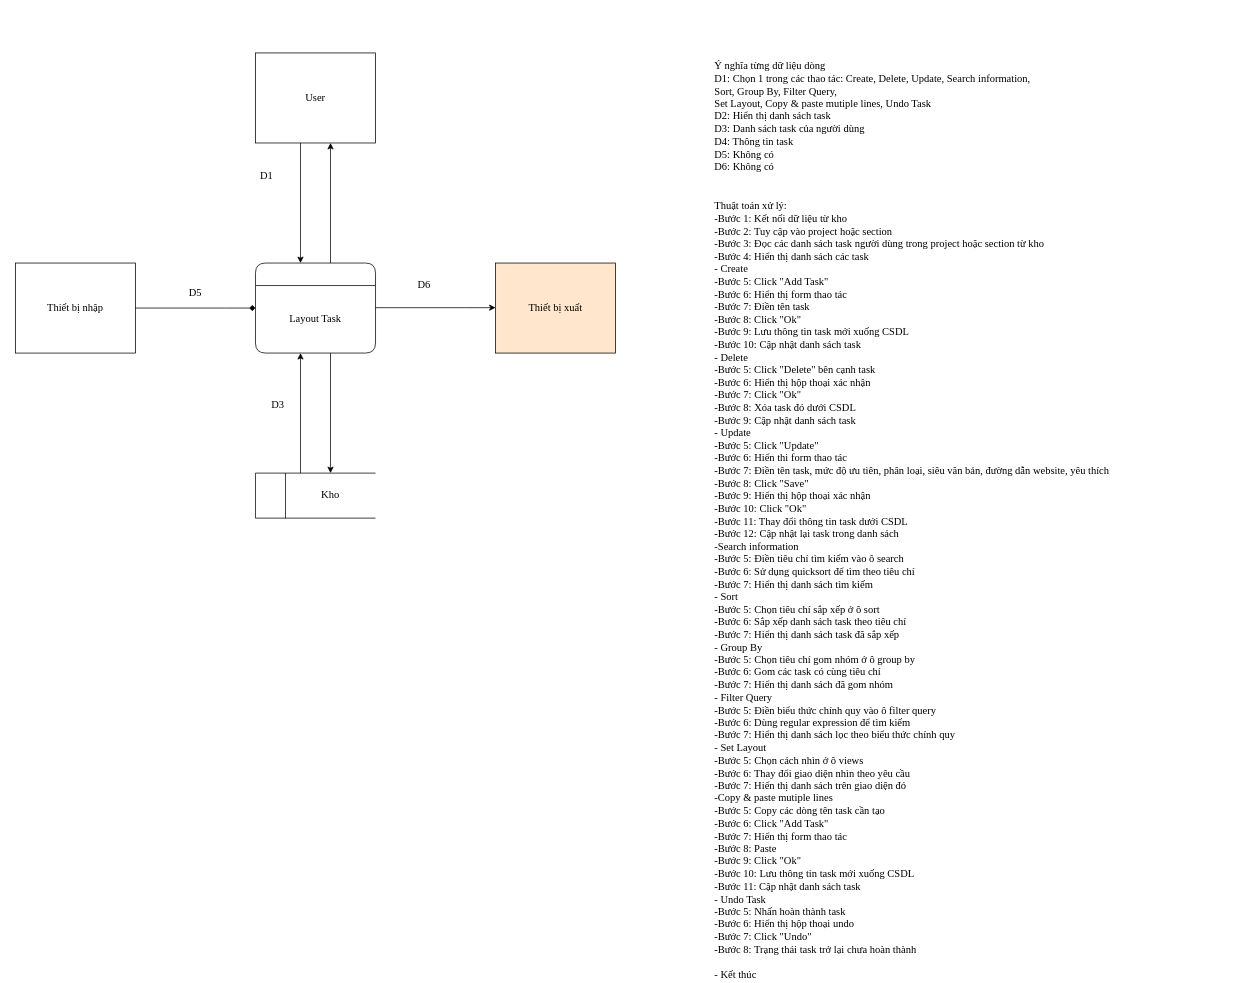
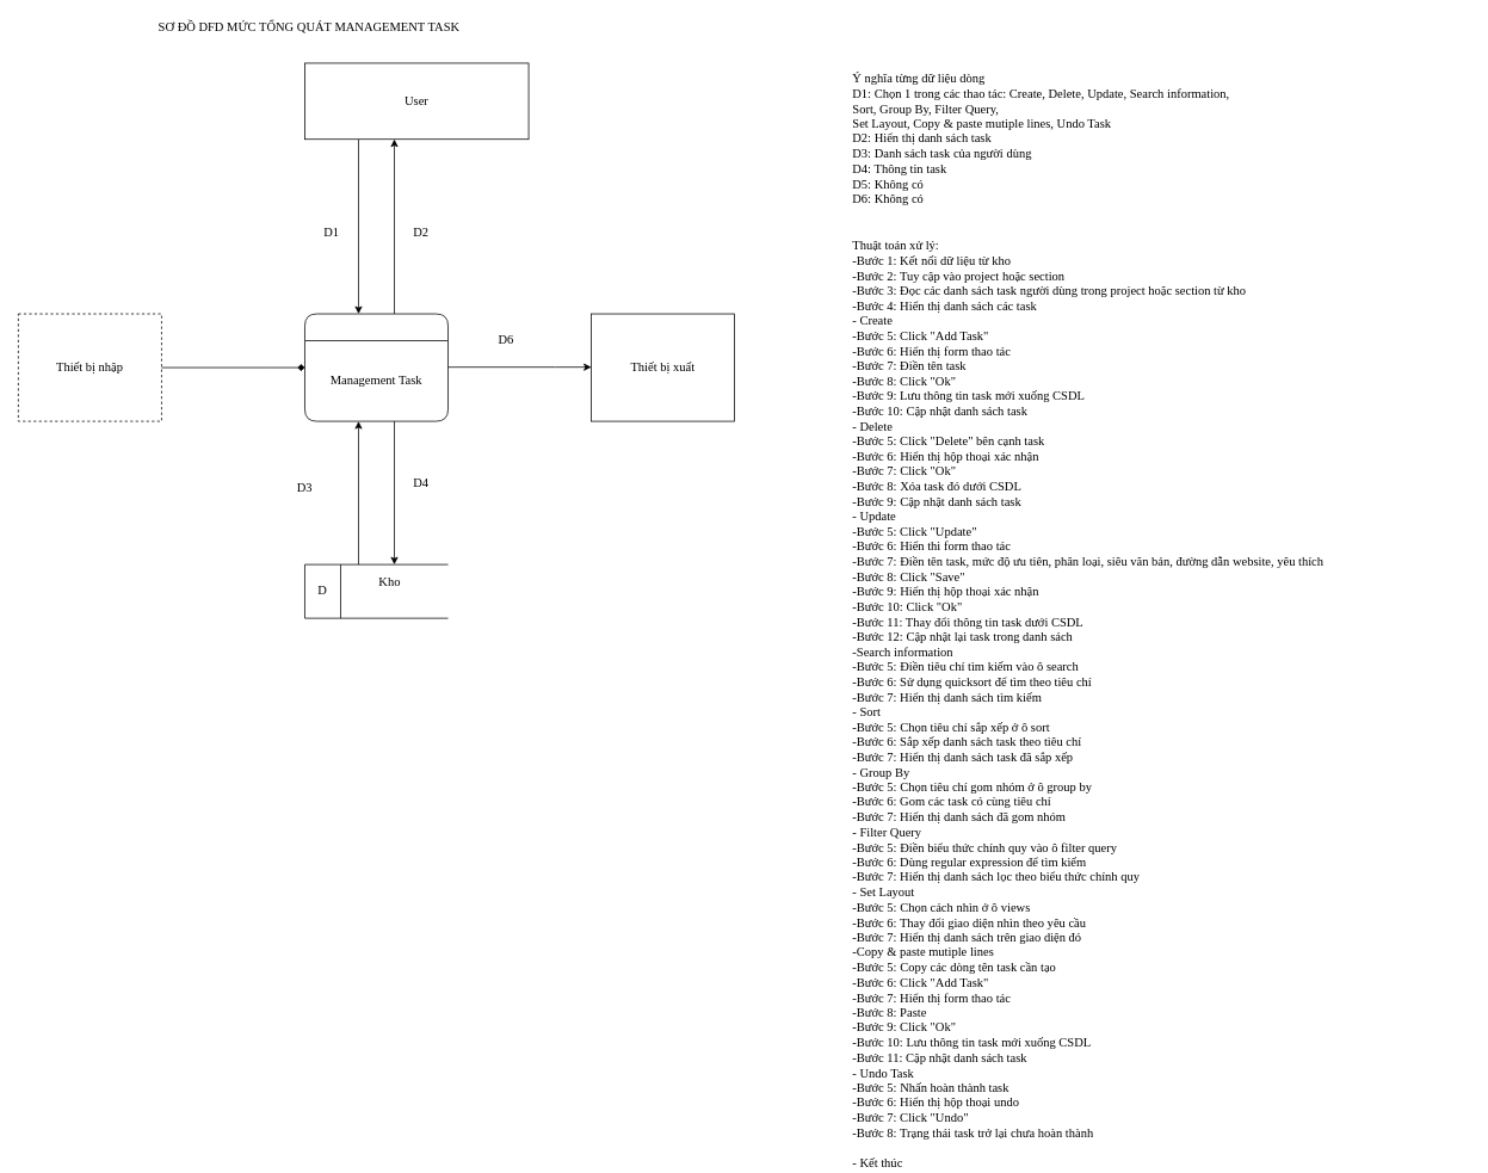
+ <mxCell id="2" value="SƠ ĐỒ DFD MỨC TỔNG QUÁT MANAGEMENT TASK" style="text;html=1;strokeColor=none;fillColor=none;align=center;verticalAlign=middle;whiteSpace=wrap;rounded=0;fontFamily=Verdana;fontSize=14;" parent="1" vertex="1"><mxGeometry x="150" y="20" width="390" height="20" as="geometry" /></mxCell>
- <mxCell id="7" value="&lt;font face=&quot;Verdana&quot; style=&quot;font-size: 14px&quot;&gt;User&lt;/font&gt;" style="rounded=0;whiteSpace=wrap;html=1;" parent="1" vertex="1"><mxGeometry x="340" y="70" width="160" height="120" as="geometry" /></mxCell>
+ <mxCell id="7" value="&lt;font face=&quot;Verdana&quot; style=&quot;font-size: 14px&quot;&gt;User&lt;/font&gt;" style="rounded=0;whiteSpace=wrap;html=1;" parent="1" vertex="1"><mxGeometry x="340" y="70" width="250" height="85" as="geometry" /></mxCell>
- <mxCell id="18" value="D1" style="text;html=1;strokeColor=none;fillColor=none;align=center;verticalAlign=middle;whiteSpace=wrap;rounded=0;fontFamily=Verdana;fontSize=14;" parent="1" vertex="1"><mxGeometry x="335" y="225" width="40" height="20" as="geometry" /></mxCell>
+ <mxCell id="18" value="D1" style="text;html=1;strokeColor=none;fillColor=none;align=center;verticalAlign=middle;whiteSpace=wrap;rounded=0;fontFamily=Verdana;fontSize=14;" parent="1" vertex="1"><mxGeometry x="350" y="250" width="40" height="20" as="geometry" /></mxCell>
+ <mxCell id="17" value="D2" style="text;html=1;strokeColor=none;fillColor=none;align=center;verticalAlign=middle;whiteSpace=wrap;rounded=0;fontFamily=Verdana;fontSize=14;" parent="1" vertex="1"><mxGeometry x="450" y="250" width="40" height="20" as="geometry" /></mxCell>
- <mxCell id="20" value="D5" style="text;html=1;strokeColor=none;fillColor=none;align=center;verticalAlign=middle;whiteSpace=wrap;rounded=0;fontFamily=Verdana;fontSize=14;" parent="1" vertex="1"><mxGeometry x="240" y="380" width="40" height="20" as="geometry" /></mxCell>
- <mxCell id="8" value="&lt;font face=&quot;Verdana&quot; style=&quot;font-size: 14px&quot;&gt;Thiết bị nhập&lt;/font&gt;" style="rounded=0;whiteSpace=wrap;html=1;" parent="1" vertex="1"><mxGeometry x="20" y="350" width="160" height="120" as="geometry" /></mxCell>
+ <mxCell id="8" value="&lt;font face=&quot;Verdana&quot; style=&quot;font-size: 14px&quot;&gt;Thiết bị nhập&lt;/font&gt;" style="rounded=0;whiteSpace=wrap;html=1;dashed=1;" parent="1" vertex="1"><mxGeometry x="20" y="350" width="160" height="120" as="geometry" /></mxCell>
- <mxCell id="9" value="&lt;font style=&quot;font-size: 14px&quot; face=&quot;Verdana&quot;&gt;Thiết bị xuất&lt;/font&gt;" style="rounded=0;whiteSpace=wrap;html=1;fillColor=#ffe6cc;" parent="1" vertex="1"><mxGeometry x="660" y="350" width="160" height="120" as="geometry" /></mxCell>
+ <mxCell id="9" value="&lt;font style=&quot;font-size: 14px&quot; face=&quot;Verdana&quot;&gt;Thiết bị xuất&lt;/font&gt;" style="rounded=0;whiteSpace=wrap;html=1;" parent="1" vertex="1"><mxGeometry x="660" y="350" width="160" height="120" as="geometry" /></mxCell>
- <mxCell id="5" value="&lt;font face=&quot;Verdana&quot;&gt;&lt;span style=&quot;font-size: 14px&quot;&gt;Layout Task&lt;/span&gt;&lt;/font&gt;" style="text;html=1;strokeColor=none;fillColor=none;align=center;verticalAlign=middle;whiteSpace=wrap;rounded=0;" parent="4" vertex="1"><mxGeometry y="30" width="160" height="90" as="geometry" /></mxCell>
+ <mxCell id="5" value="&lt;font face=&quot;Verdana&quot;&gt;&lt;span style=&quot;font-size: 14px&quot;&gt;Management Task&lt;/span&gt;&lt;/font&gt;" style="text;html=1;strokeColor=none;fillColor=none;align=center;verticalAlign=middle;whiteSpace=wrap;rounded=0;" parent="4" vertex="1"><mxGeometry y="30" width="160" height="90" as="geometry" /></mxCell>
- <mxCell id="22" value="D3" style="text;html=1;strokeColor=none;fillColor=none;align=center;verticalAlign=middle;whiteSpace=wrap;rounded=0;fontFamily=Verdana;fontSize=14;" parent="1" vertex="1"><mxGeometry x="350" y="530" width="40" height="20" as="geometry" /></mxCell>
+ <mxCell id="22" value="D3" style="text;html=1;strokeColor=none;fillColor=none;align=center;verticalAlign=middle;whiteSpace=wrap;rounded=0;fontFamily=Verdana;fontSize=14;" parent="1" vertex="1"><mxGeometry x="320" y="535" width="40" height="20" as="geometry" /></mxCell>
+ <mxCell id="21" value="D4" style="text;html=1;strokeColor=none;fillColor=none;align=center;verticalAlign=middle;whiteSpace=wrap;rounded=0;fontFamily=Verdana;fontSize=14;" parent="1" vertex="1"><mxGeometry x="455" y="530" width="30" height="20" as="geometry" /></mxCell>
+ <mxCell id="12" value="&lt;span style=&quot;font-size: 14px&quot;&gt;&lt;font style=&quot;font-size: 14px&quot;&gt;&lt;font style=&quot;vertical-align: inherit&quot;&gt;&lt;font style=&quot;vertical-align: inherit&quot;&gt;D&lt;/font&gt;&lt;/font&gt;&lt;/font&gt;&lt;/span&gt;" style="text;html=1;strokeColor=none;fillColor=none;align=center;verticalAlign=middle;whiteSpace=wrap;rounded=0;fontSize=14;fontFamily=Verdana;fontStyle=0" parent="1" vertex="1"><mxGeometry x="350" y="650" width="20" height="20" as="geometry" /></mxCell>
- <mxCell id="23" value="&lt;div&gt;&lt;span&gt;&lt;font face=&quot;verdana&quot;&gt;Kho&lt;/font&gt;&lt;/span&gt;&lt;/div&gt;" style="text;whiteSpace=wrap;html=1;fontSize=14;fontFamily=Verdana;align=center;" parent="1" vertex="1"><mxGeometry x="400" y="645" width="80" height="30" as="geometry" /></mxCell>
+ <mxCell id="23" value="&lt;div&gt;&lt;span&gt;&lt;font face=&quot;verdana&quot;&gt;Kho&lt;/font&gt;&lt;/span&gt;&lt;/div&gt;" style="text;whiteSpace=wrap;html=1;fontSize=14;fontFamily=Verdana;align=center;" parent="1" vertex="1"><mxGeometry x="395" y="635" width="80" height="30" as="geometry" /></mxCell>
